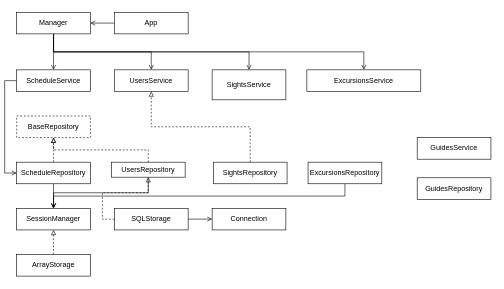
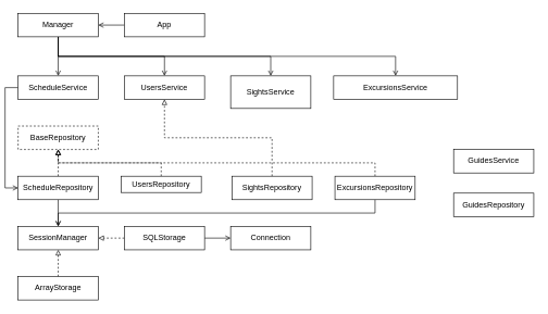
+ <mxCell id="18" style="edgeStyle=orthogonalEdgeStyle;rounded=0;orthogonalLoop=1;jettySize=auto;html=1;exitX=0.5;exitY=0;exitDx=0;exitDy=0;dashed=1;endArrow=block;endFill=0;" edge="1" parent="1" source="19" target="27"><mxGeometry relative="1" as="geometry" /></mxCell>
- <mxCell id="21" style="edgeStyle=orthogonalEdgeStyle;rounded=0;orthogonalLoop=1;jettySize=auto;html=1;exitX=0.5;exitY=1;exitDx=0;exitDy=0;entryX=0.5;entryY=0;entryDx=0;entryDy=0;endArrow=open;endFill=0;" edge="1" parent="1" source="23" target="28"><mxGeometry relative="1" as="geometry" /></mxCell>
- <mxCell id="30" style="edgeStyle=orthogonalEdgeStyle;rounded=0;orthogonalLoop=1;jettySize=auto;html=1;exitX=0;exitY=0.5;exitDx=0;exitDy=0;endArrow=block;endFill=0;dashed=1;" edge="1" parent="1" source="31" target="23"><mxGeometry relative="1" as="geometry" /></mxCell>
+ <mxCell id="30" style="edgeStyle=orthogonalEdgeStyle;rounded=0;orthogonalLoop=1;jettySize=auto;html=1;exitX=0;exitY=0.5;exitDx=0;exitDy=0;endArrow=block;endFill=0;dashed=1;" edge="1" parent="1" source="31" target="28"><mxGeometry relative="1" as="geometry" /></mxCell>
